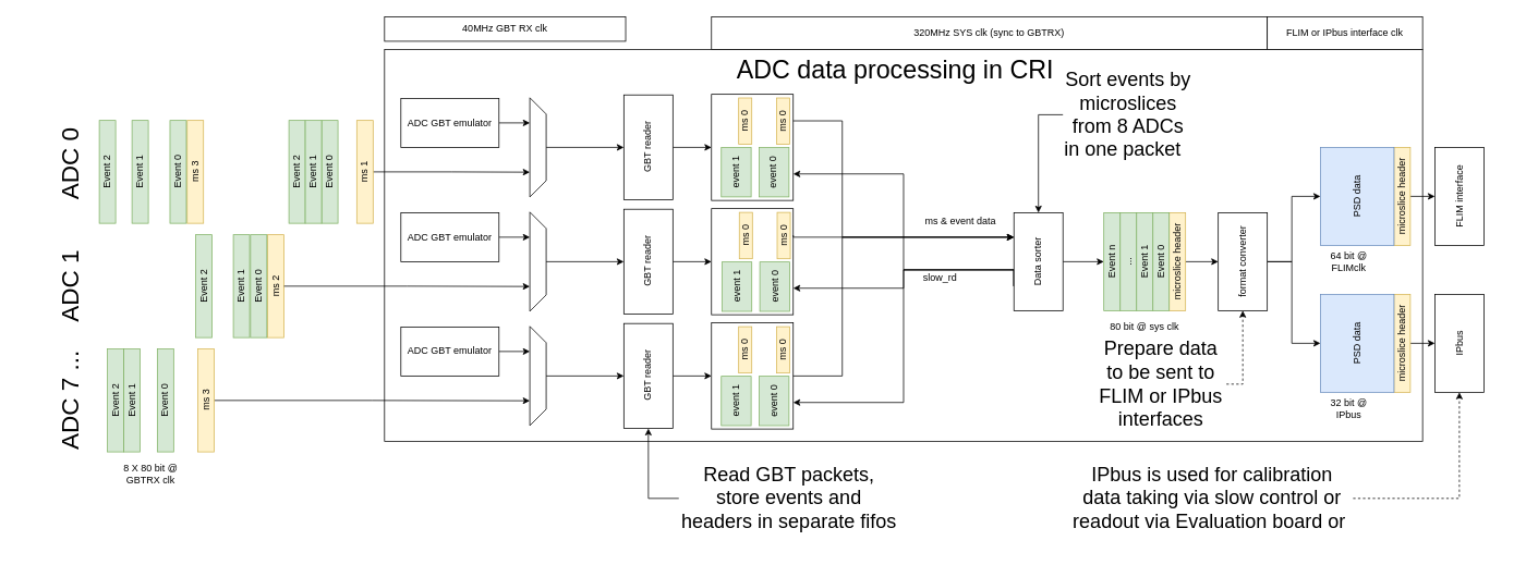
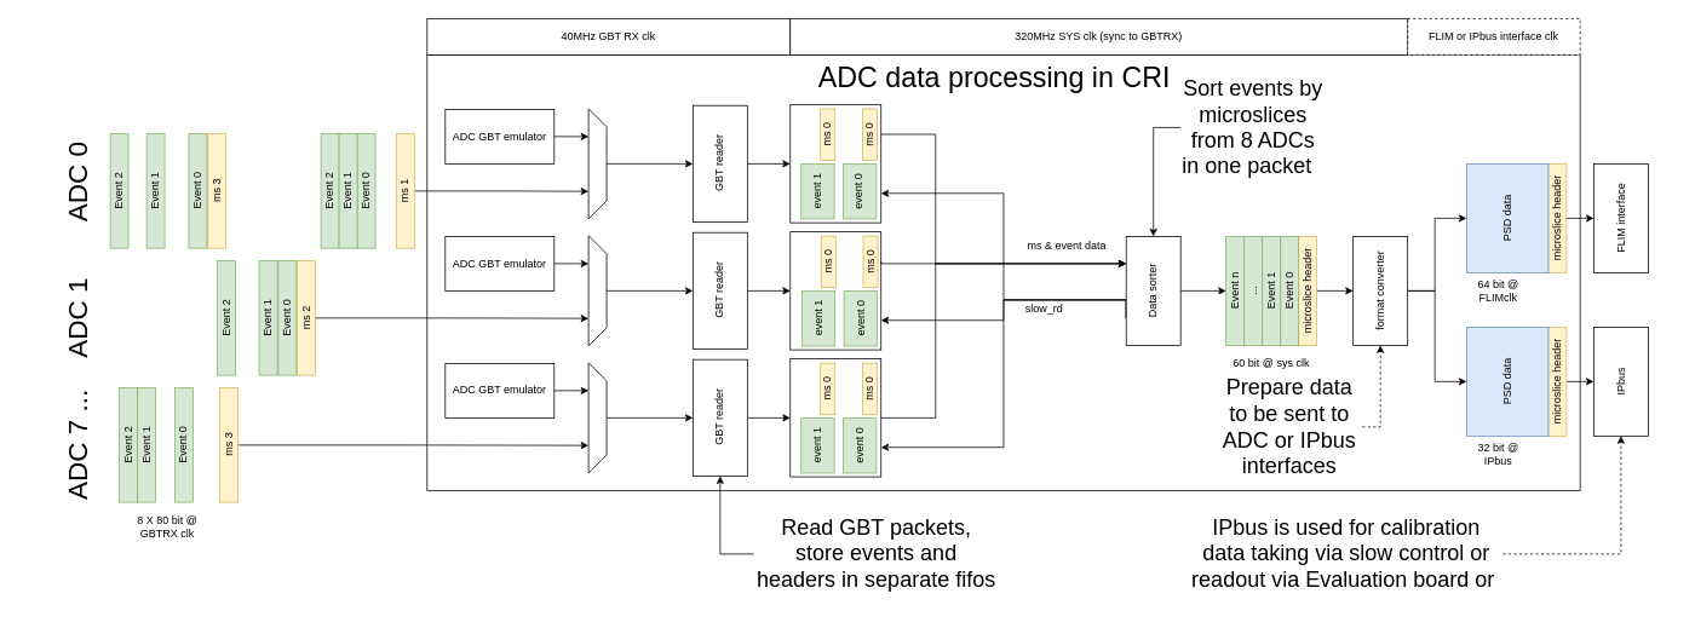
- <mxCell id="72" value="40MHz GBT RX clk" style="rounded=0;whiteSpace=wrap;html=1;" parent="1" vertex="1"><mxGeometry x="470" y="20" width="295" height="30" as="geometry" /></mxCell>
+ <mxCell id="72" value="40MHz GBT RX clk" style="rounded=0;whiteSpace=wrap;html=1;" parent="1" vertex="1"><mxGeometry x="470" y="20" width="400" height="40" as="geometry" /></mxCell>
- <mxCell id="74" value="FLIM or IPbus interface clk" style="rounded=0;whiteSpace=wrap;html=1;" parent="1" vertex="1"><mxGeometry x="1550" y="20" width="190" height="40" as="geometry" /></mxCell>
+ <mxCell id="74" value="FLIM or IPbus interface clk" style="rounded=0;whiteSpace=wrap;html=1;dashed=1;" parent="1" vertex="1"><mxGeometry x="1550" y="20" width="190" height="40" as="geometry" /></mxCell>
- <mxCell id="18" value="80 bit @ sys clk" style="text;html=1;strokeColor=none;fillColor=none;align=center;verticalAlign=middle;whiteSpace=wrap;rounded=0;" parent="1" vertex="1"><mxGeometry x="1355" y="390" width="90" height="20" as="geometry" /></mxCell>
+ <mxCell id="18" value="60 bit @ sys clk" style="text;html=1;strokeColor=none;fillColor=none;align=center;verticalAlign=middle;whiteSpace=wrap;rounded=0;" parent="1" vertex="1"><mxGeometry x="1355" y="390" width="90" height="20" as="geometry" /></mxCell>
- <mxCell id="28" value="Prepare data to be sent to FLIM or IPbus interfaces" style="text;html=1;strokeColor=none;fillColor=none;align=center;verticalAlign=middle;whiteSpace=wrap;rounded=0;fontSize=24;" parent="1" vertex="1"><mxGeometry x="1340" y="420" width="160" height="100" as="geometry" /></mxCell>
+ <mxCell id="28" value="Prepare data to be sent to ADC or IPbus interfaces" style="text;html=1;strokeColor=none;fillColor=none;align=center;verticalAlign=middle;whiteSpace=wrap;rounded=0;fontSize=24;" parent="1" vertex="1"><mxGeometry x="1340" y="420" width="160" height="100" as="geometry" /></mxCell>
